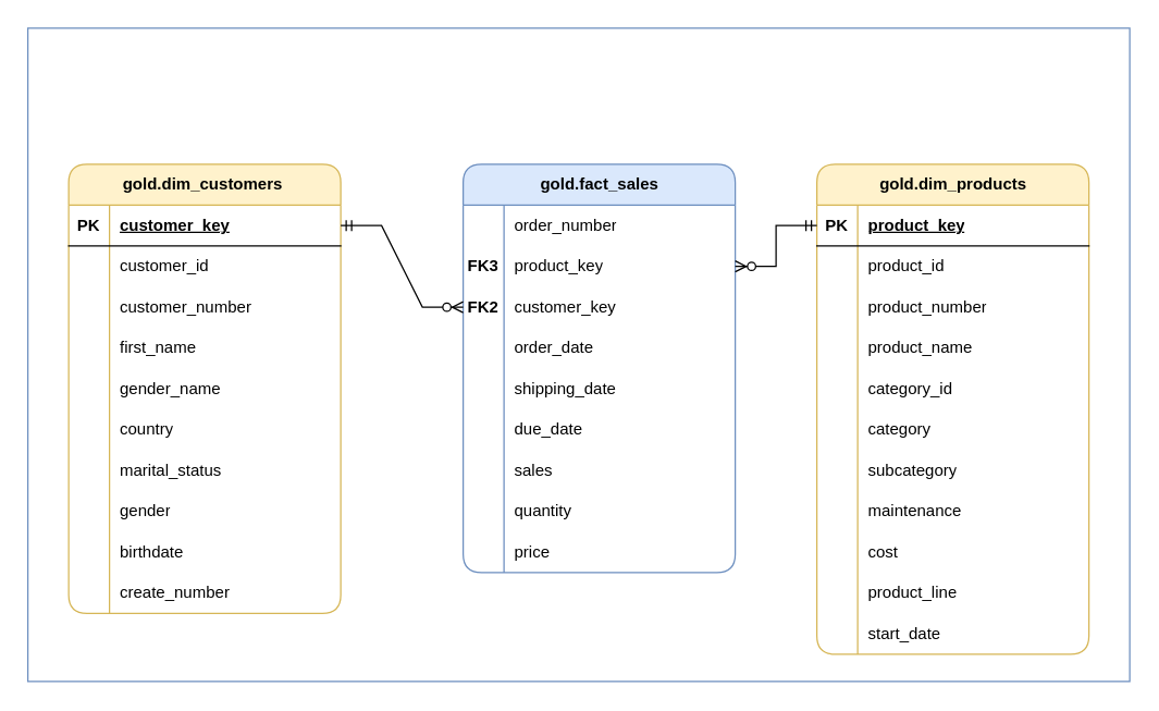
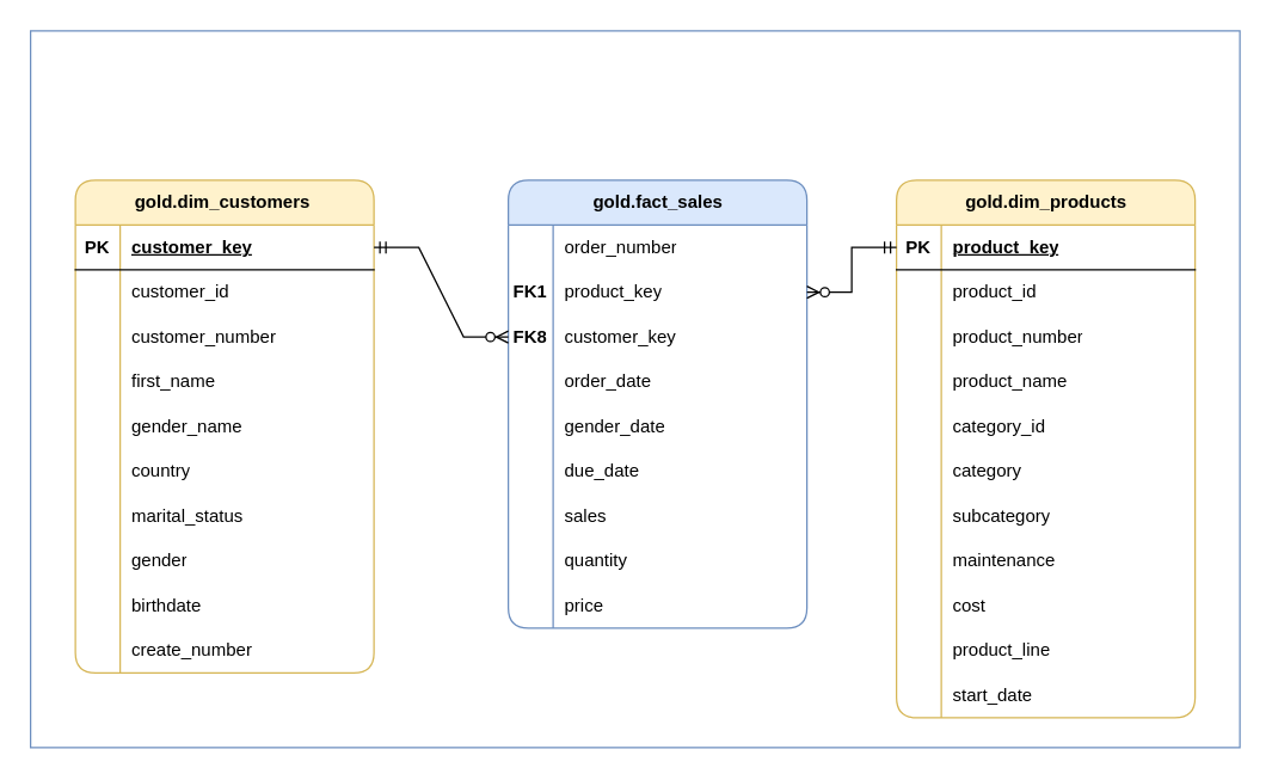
- <mxCell id="73" value="FK3" style="shape=partialRectangle;connectable=0;fillColor=none;top=0;left=0;bottom=0;right=0;editable=1;overflow=hidden;whiteSpace=wrap;html=1;fontStyle=1" vertex="1" parent="72"><mxGeometry width="30" height="30" as="geometry"><mxRectangle width="30" height="30" as="alternateBounds" /></mxGeometry></mxCell>
+ <mxCell id="73" value="FK1" style="shape=partialRectangle;connectable=0;fillColor=none;top=0;left=0;bottom=0;right=0;editable=1;overflow=hidden;whiteSpace=wrap;html=1;fontStyle=1" vertex="1" parent="72"><mxGeometry width="30" height="30" as="geometry"><mxRectangle width="30" height="30" as="alternateBounds" /></mxGeometry></mxCell>
- <mxCell id="76" value="FK2" style="shape=partialRectangle;connectable=0;fillColor=none;top=0;left=0;bottom=0;right=0;editable=1;overflow=hidden;whiteSpace=wrap;html=1;fontStyle=1" vertex="1" parent="75"><mxGeometry width="30" height="30" as="geometry"><mxRectangle width="30" height="30" as="alternateBounds" /></mxGeometry></mxCell>
+ <mxCell id="76" value="FK8" style="shape=partialRectangle;connectable=0;fillColor=none;top=0;left=0;bottom=0;right=0;editable=1;overflow=hidden;whiteSpace=wrap;html=1;fontStyle=1" vertex="1" parent="75"><mxGeometry width="30" height="30" as="geometry"><mxRectangle width="30" height="30" as="alternateBounds" /></mxGeometry></mxCell>
- <mxCell id="83" value="shipping_date" style="shape=partialRectangle;connectable=0;fillColor=none;top=0;left=0;bottom=0;right=0;align=left;spacingLeft=6;overflow=hidden;whiteSpace=wrap;html=1;" vertex="1" parent="81"><mxGeometry x="30" width="170" height="30" as="geometry"><mxRectangle width="170" height="30" as="alternateBounds" /></mxGeometry></mxCell>
+ <mxCell id="83" value="gender_date" style="shape=partialRectangle;connectable=0;fillColor=none;top=0;left=0;bottom=0;right=0;align=left;spacingLeft=6;overflow=hidden;whiteSpace=wrap;html=1;" vertex="1" parent="81"><mxGeometry x="30" width="170" height="30" as="geometry"><mxRectangle width="170" height="30" as="alternateBounds" /></mxGeometry></mxCell>
